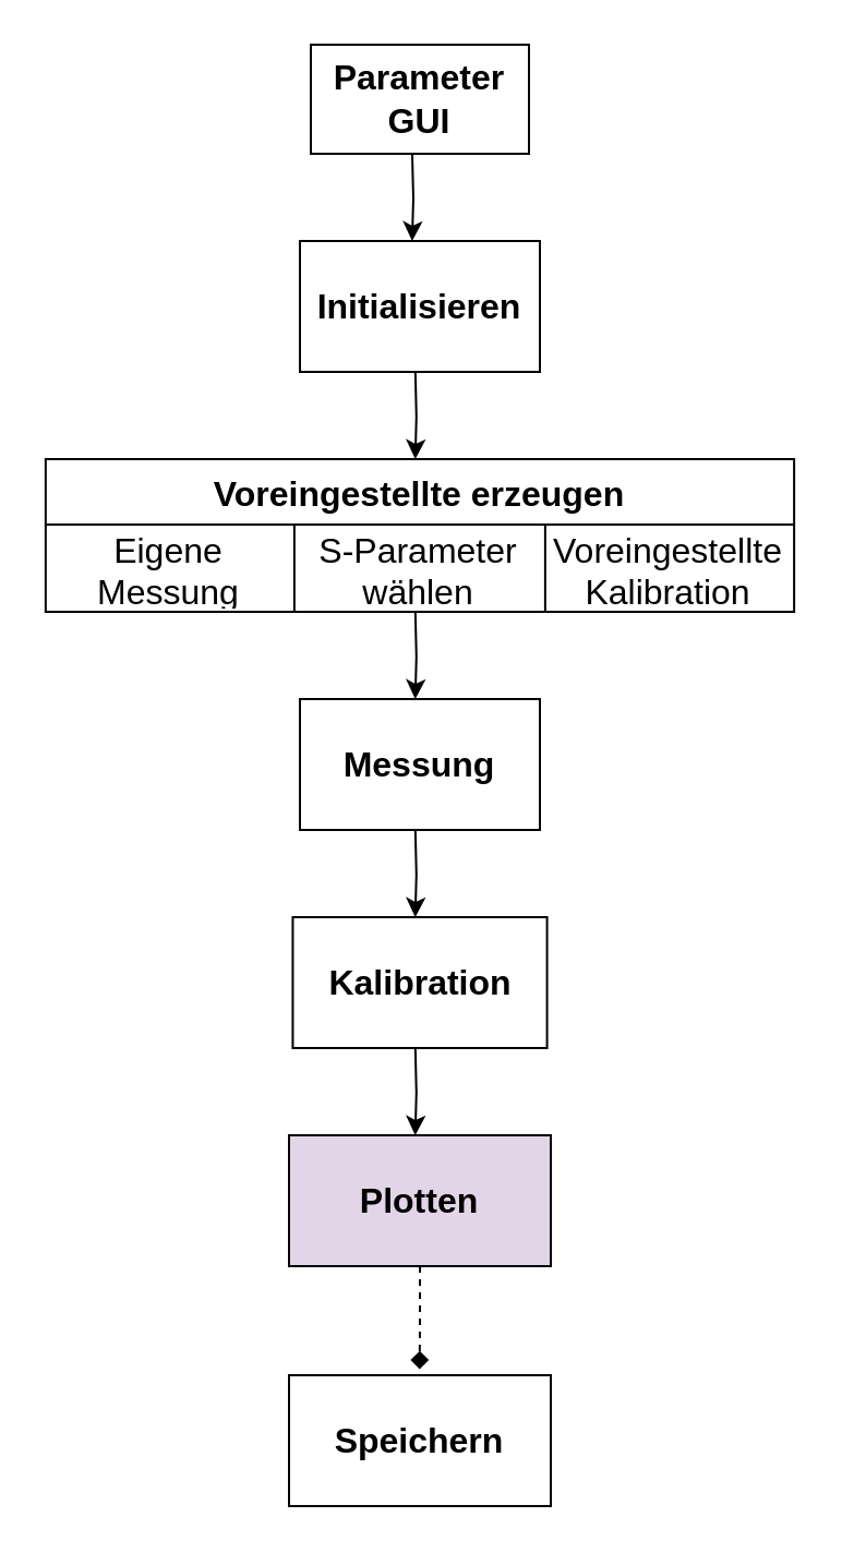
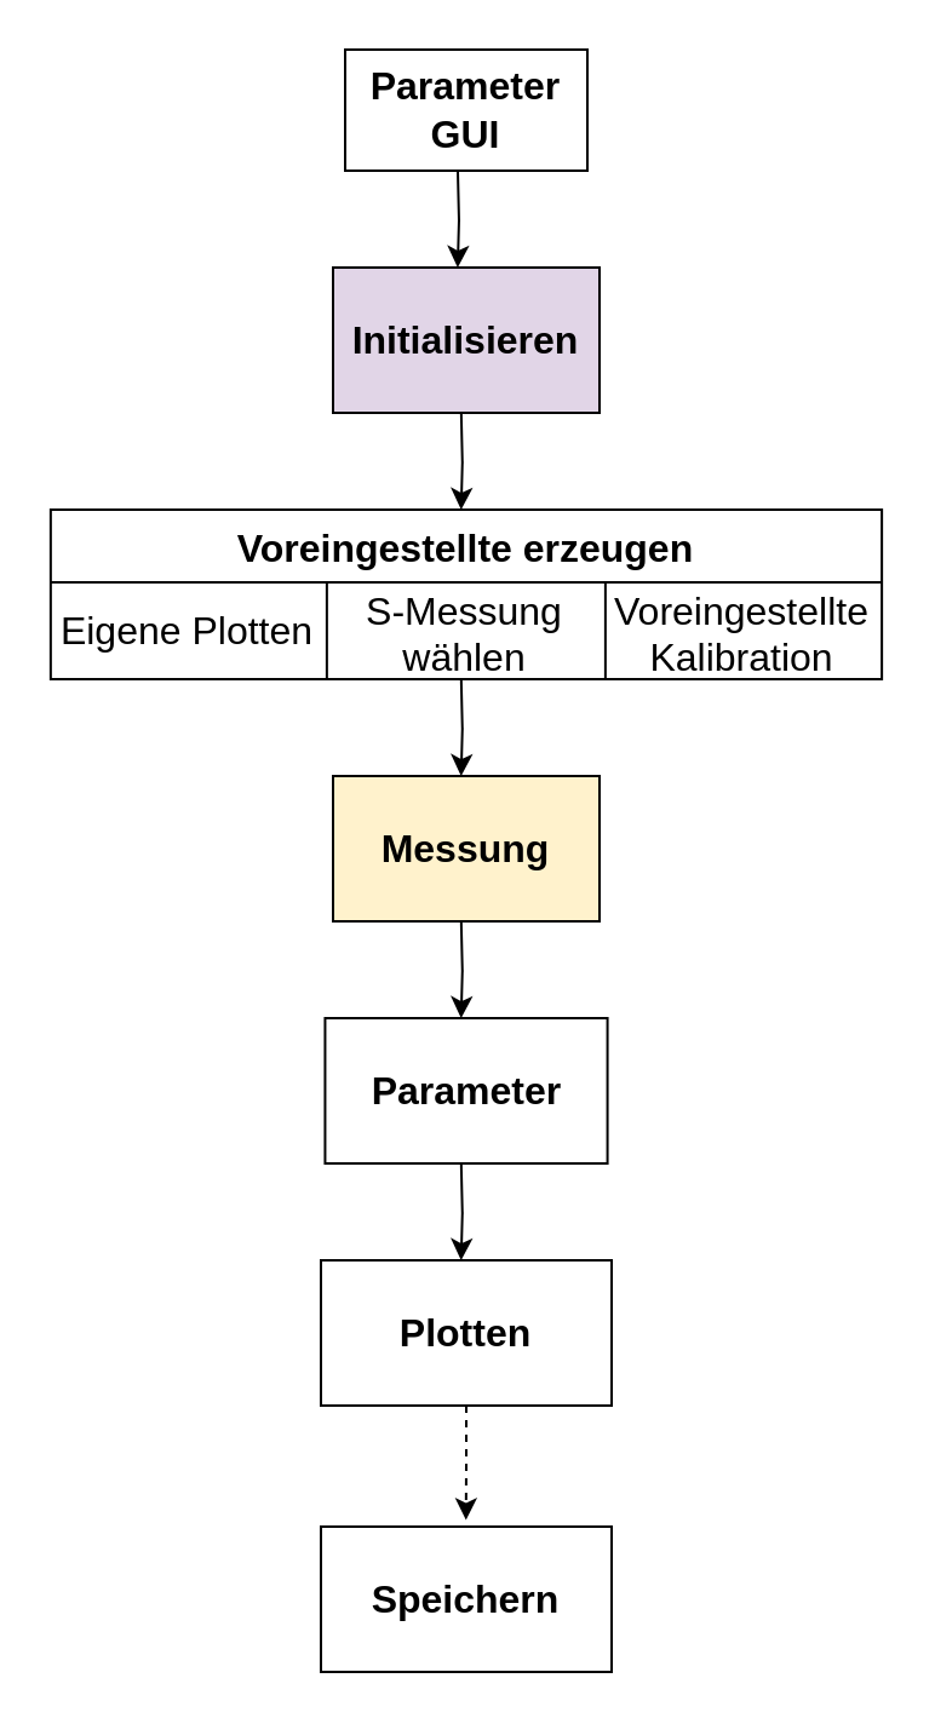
- <mxCell id="14" value="&lt;div style=&quot;font-size: 16px;&quot;&gt;&lt;span style=&quot;background-color: initial; font-size: 16px;&quot;&gt;&lt;b style=&quot;font-size: 16px;&quot;&gt;Initialisieren&lt;/b&gt;&lt;/span&gt;&lt;/div&gt;" style="rounded=0;whiteSpace=wrap;html=1;align=center;fontSize=16;flipV=0;" vertex="1" parent="1"><mxGeometry x="137" y="110" width="110" height="60" as="geometry" /></mxCell>
+ <mxCell id="14" value="&lt;div style=&quot;font-size: 16px;&quot;&gt;&lt;span style=&quot;background-color: initial; font-size: 16px;&quot;&gt;&lt;b style=&quot;font-size: 16px;&quot;&gt;Initialisieren&lt;/b&gt;&lt;/span&gt;&lt;/div&gt;" style="rounded=0;whiteSpace=wrap;html=1;align=center;fontSize=16;flipV=0;fillColor=#e1d5e7;" vertex="1" parent="1"><mxGeometry x="137" y="110" width="110" height="60" as="geometry" /></mxCell>
- <mxCell id="11" value="Eigene Messung" style="shape=partialRectangle;html=1;whiteSpace=wrap;connectable=0;strokeColor=inherit;overflow=hidden;fillColor=none;top=0;left=0;bottom=0;right=0;pointerEvents=1;fontSize=16;" vertex="1" parent="10"><mxGeometry width="114" height="40" as="geometry"><mxRectangle width="114" height="40" as="alternateBounds" /></mxGeometry></mxCell>
+ <mxCell id="11" value="Eigene Plotten" style="shape=partialRectangle;html=1;whiteSpace=wrap;connectable=0;strokeColor=inherit;overflow=hidden;fillColor=none;top=0;left=0;bottom=0;right=0;pointerEvents=1;fontSize=16;" vertex="1" parent="10"><mxGeometry width="114" height="40" as="geometry"><mxRectangle width="114" height="40" as="alternateBounds" /></mxGeometry></mxCell>
- <mxCell id="12" value="S-Parameter wählen" style="shape=partialRectangle;html=1;whiteSpace=wrap;connectable=0;strokeColor=inherit;overflow=hidden;fillColor=none;top=0;left=0;bottom=0;right=0;pointerEvents=1;fontSize=16;" vertex="1" parent="10"><mxGeometry x="114" width="115" height="40" as="geometry"><mxRectangle width="115" height="40" as="alternateBounds" /></mxGeometry></mxCell>
+ <mxCell id="12" value="S-Messung wählen" style="shape=partialRectangle;html=1;whiteSpace=wrap;connectable=0;strokeColor=inherit;overflow=hidden;fillColor=none;top=0;left=0;bottom=0;right=0;pointerEvents=1;fontSize=16;" vertex="1" parent="10"><mxGeometry x="114" width="115" height="40" as="geometry"><mxRectangle width="115" height="40" as="alternateBounds" /></mxGeometry></mxCell>
- <mxCell id="2" value="&lt;div style=&quot;font-size: 16px;&quot;&gt;&lt;span style=&quot;background-color: initial; font-size: 16px;&quot;&gt;&lt;b style=&quot;font-size: 16px;&quot;&gt;Messung&lt;/b&gt;&lt;/span&gt;&lt;/div&gt;" style="rounded=0;whiteSpace=wrap;html=1;align=center;fontSize=16;flipV=0;" parent="1" vertex="1"><mxGeometry x="137" y="320" width="110" height="60" as="geometry" /></mxCell>
+ <mxCell id="2" value="&lt;div style=&quot;font-size: 16px;&quot;&gt;&lt;span style=&quot;background-color: initial; font-size: 16px;&quot;&gt;&lt;b style=&quot;font-size: 16px;&quot;&gt;Messung&lt;/b&gt;&lt;/span&gt;&lt;/div&gt;" style="rounded=0;whiteSpace=wrap;html=1;align=center;fontSize=16;flipV=0;fillColor=#fff2cc;" parent="1" vertex="1"><mxGeometry x="137" y="320" width="110" height="60" as="geometry" /></mxCell>
- <mxCell id="4" value="&lt;div style=&quot;font-size: 16px;&quot;&gt;&lt;b style=&quot;font-size: 16px;&quot;&gt;Kalibration&lt;/b&gt;&lt;/div&gt;" style="rounded=0;whiteSpace=wrap;html=1;align=center;fontSize=16;flipV=0;" parent="1" vertex="1"><mxGeometry x="133.715" y="420" width="116.57" height="60" as="geometry" /></mxCell>
+ <mxCell id="4" value="&lt;div style=&quot;font-size: 16px;&quot;&gt;&lt;b style=&quot;font-size: 16px;&quot;&gt;Parameter&lt;/b&gt;&lt;/div&gt;" style="rounded=0;whiteSpace=wrap;html=1;align=center;fontSize=16;flipV=0;" parent="1" vertex="1"><mxGeometry x="133.715" y="420" width="116.57" height="60" as="geometry" /></mxCell>
- <mxCell id="5" value="&lt;span style=&quot;text-wrap: nowrap; font-size: 16px;&quot;&gt;&lt;b&gt;Plotten&lt;/b&gt;&lt;/span&gt;" style="rounded=0;whiteSpace=wrap;html=1;fontSize=16;flipV=0;fillColor=#e1d5e7;" parent="1" vertex="1"><mxGeometry x="132" y="520" width="120" height="60" as="geometry" /></mxCell>
+ <mxCell id="5" value="&lt;span style=&quot;text-wrap: nowrap; font-size: 16px;&quot;&gt;&lt;b&gt;Plotten&lt;/b&gt;&lt;/span&gt;" style="rounded=0;whiteSpace=wrap;html=1;fontSize=16;flipV=0;" parent="1" vertex="1"><mxGeometry x="132" y="520" width="120" height="60" as="geometry" /></mxCell>
- <mxCell id="3" value="" style="edgeStyle=orthogonalEdgeStyle;rounded=0;orthogonalLoop=1;jettySize=auto;html=1;dashed=1;exitX=0.5;exitY=1;exitDx=0;exitDy=0;entryX=0.499;entryY=-0.046;entryDx=0;entryDy=0;entryPerimeter=0;fontSize=16;endArrow=diamond;" parent="1" source="5" target="6" edge="1"><mxGeometry relative="1" as="geometry"><mxPoint x="189.88" y="756.04" as="targetPoint" /><mxPoint x="189.88" y="711.04" as="sourcePoint" /></mxGeometry></mxCell>
+ <mxCell id="3" value="" style="edgeStyle=orthogonalEdgeStyle;rounded=0;orthogonalLoop=1;jettySize=auto;html=1;dashed=1;exitX=0.5;exitY=1;exitDx=0;exitDy=0;entryX=0.499;entryY=-0.046;entryDx=0;entryDy=0;entryPerimeter=0;fontSize=16;" parent="1" source="5" target="6" edge="1"><mxGeometry relative="1" as="geometry"><mxPoint x="189.88" y="756.04" as="targetPoint" /><mxPoint x="189.88" y="711.04" as="sourcePoint" /></mxGeometry></mxCell>
